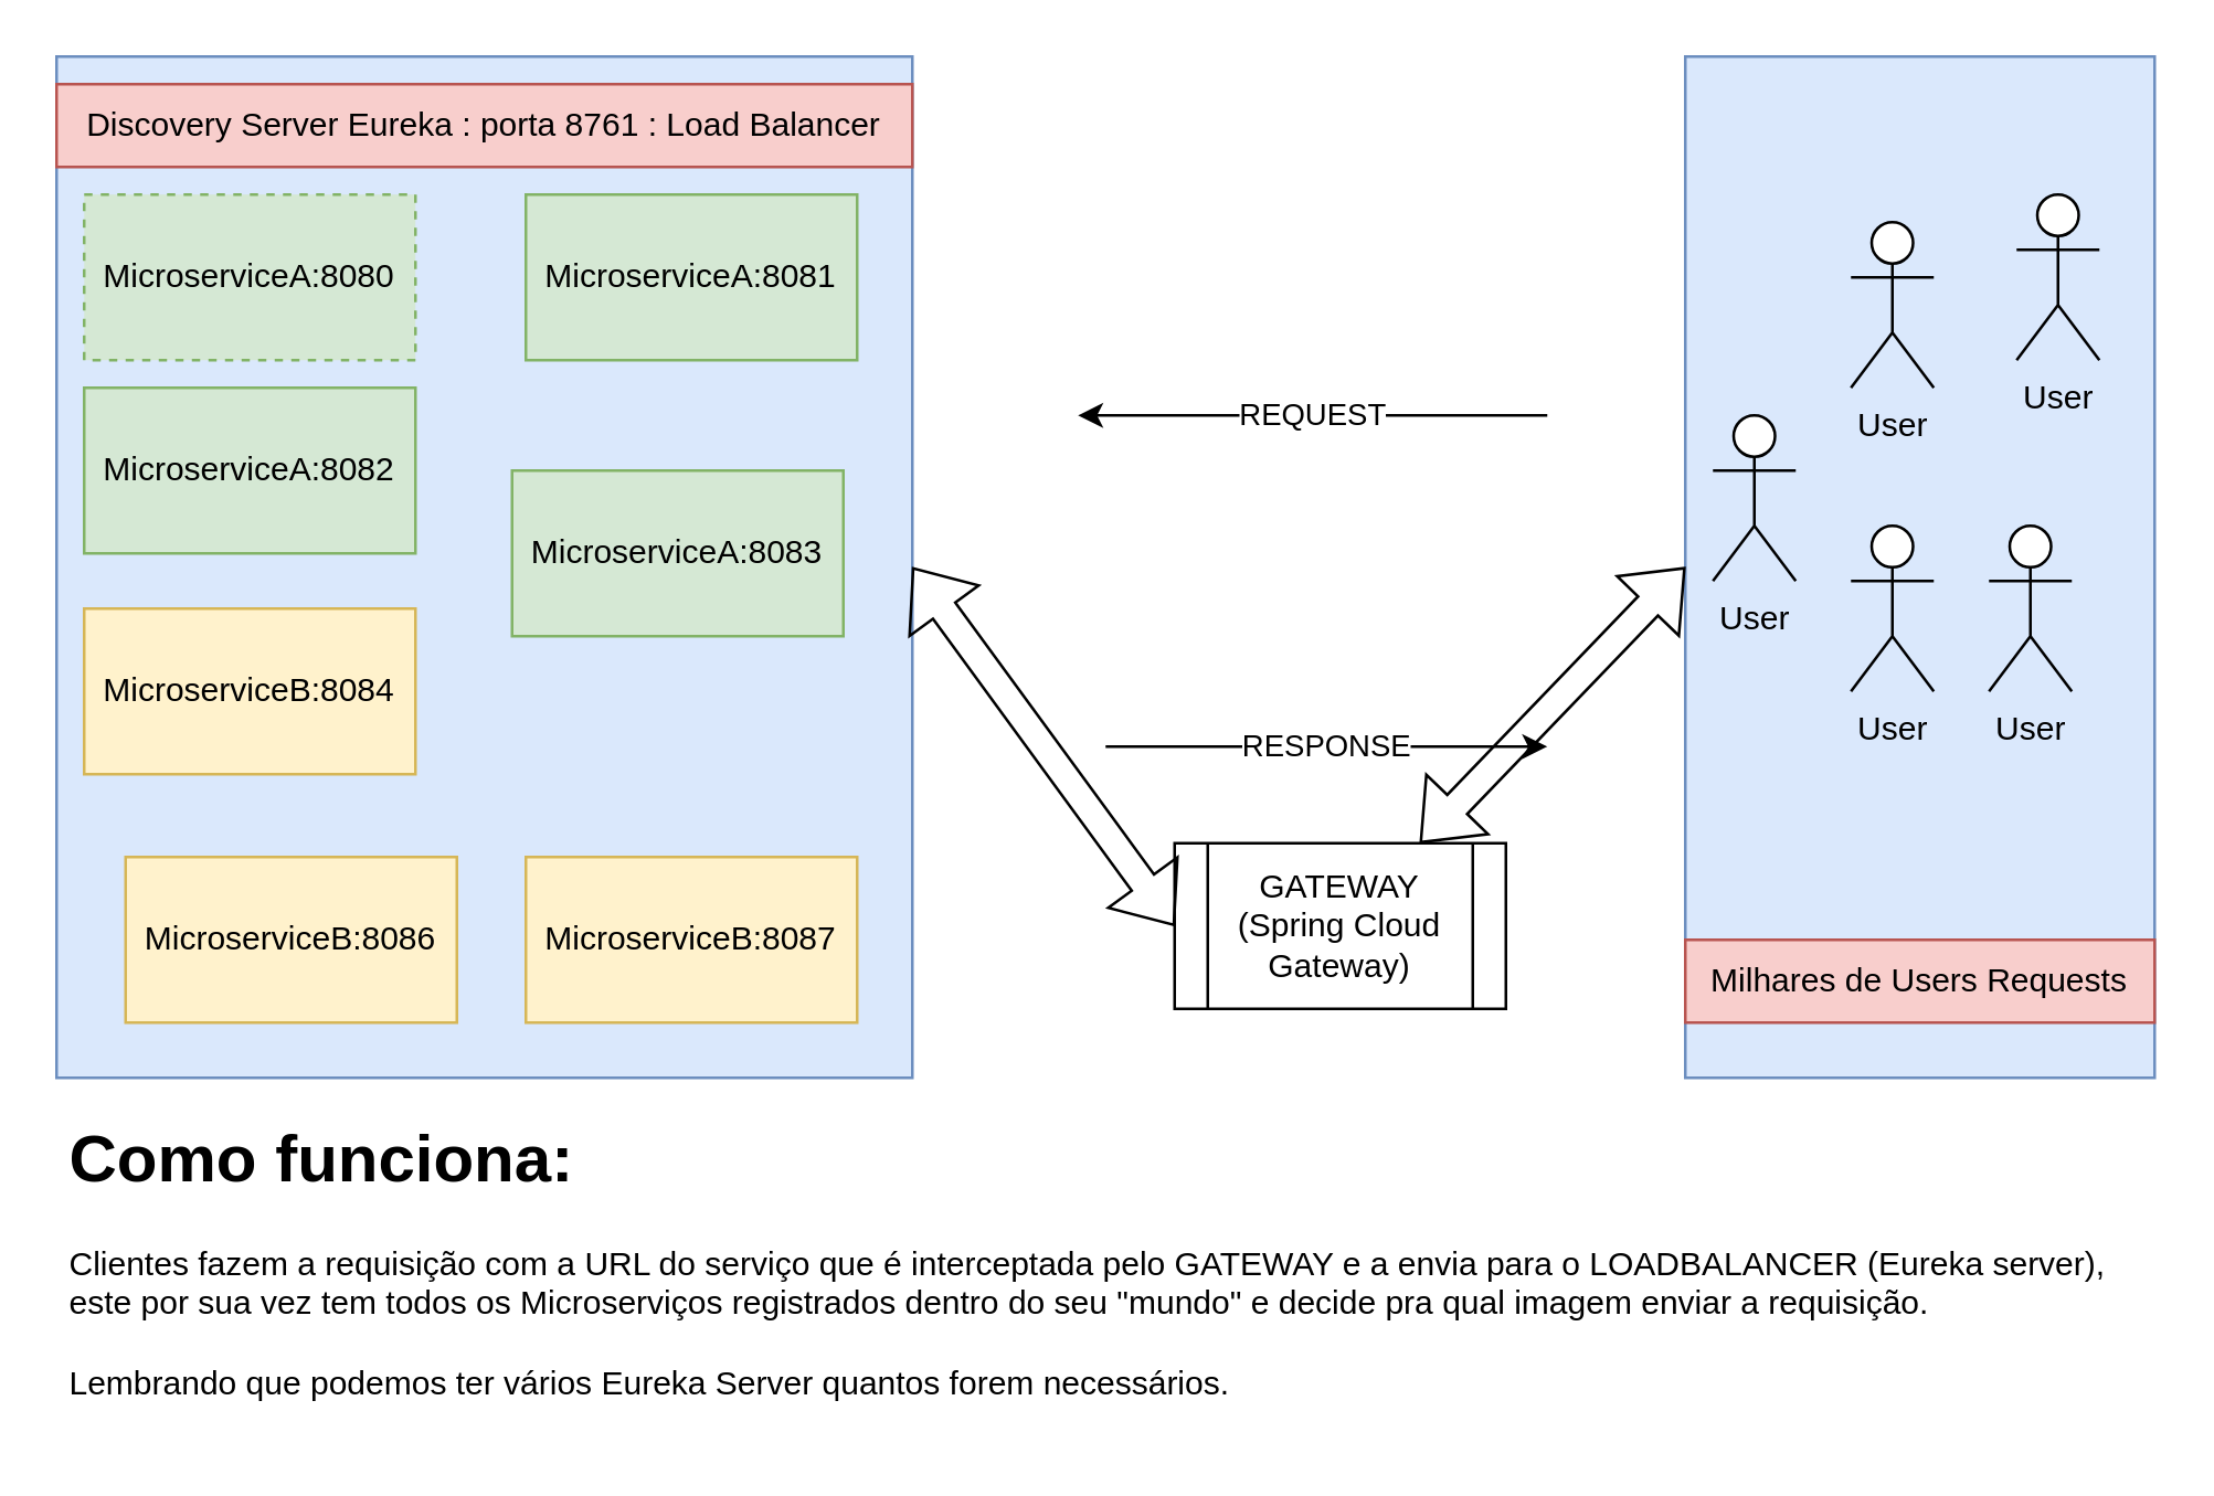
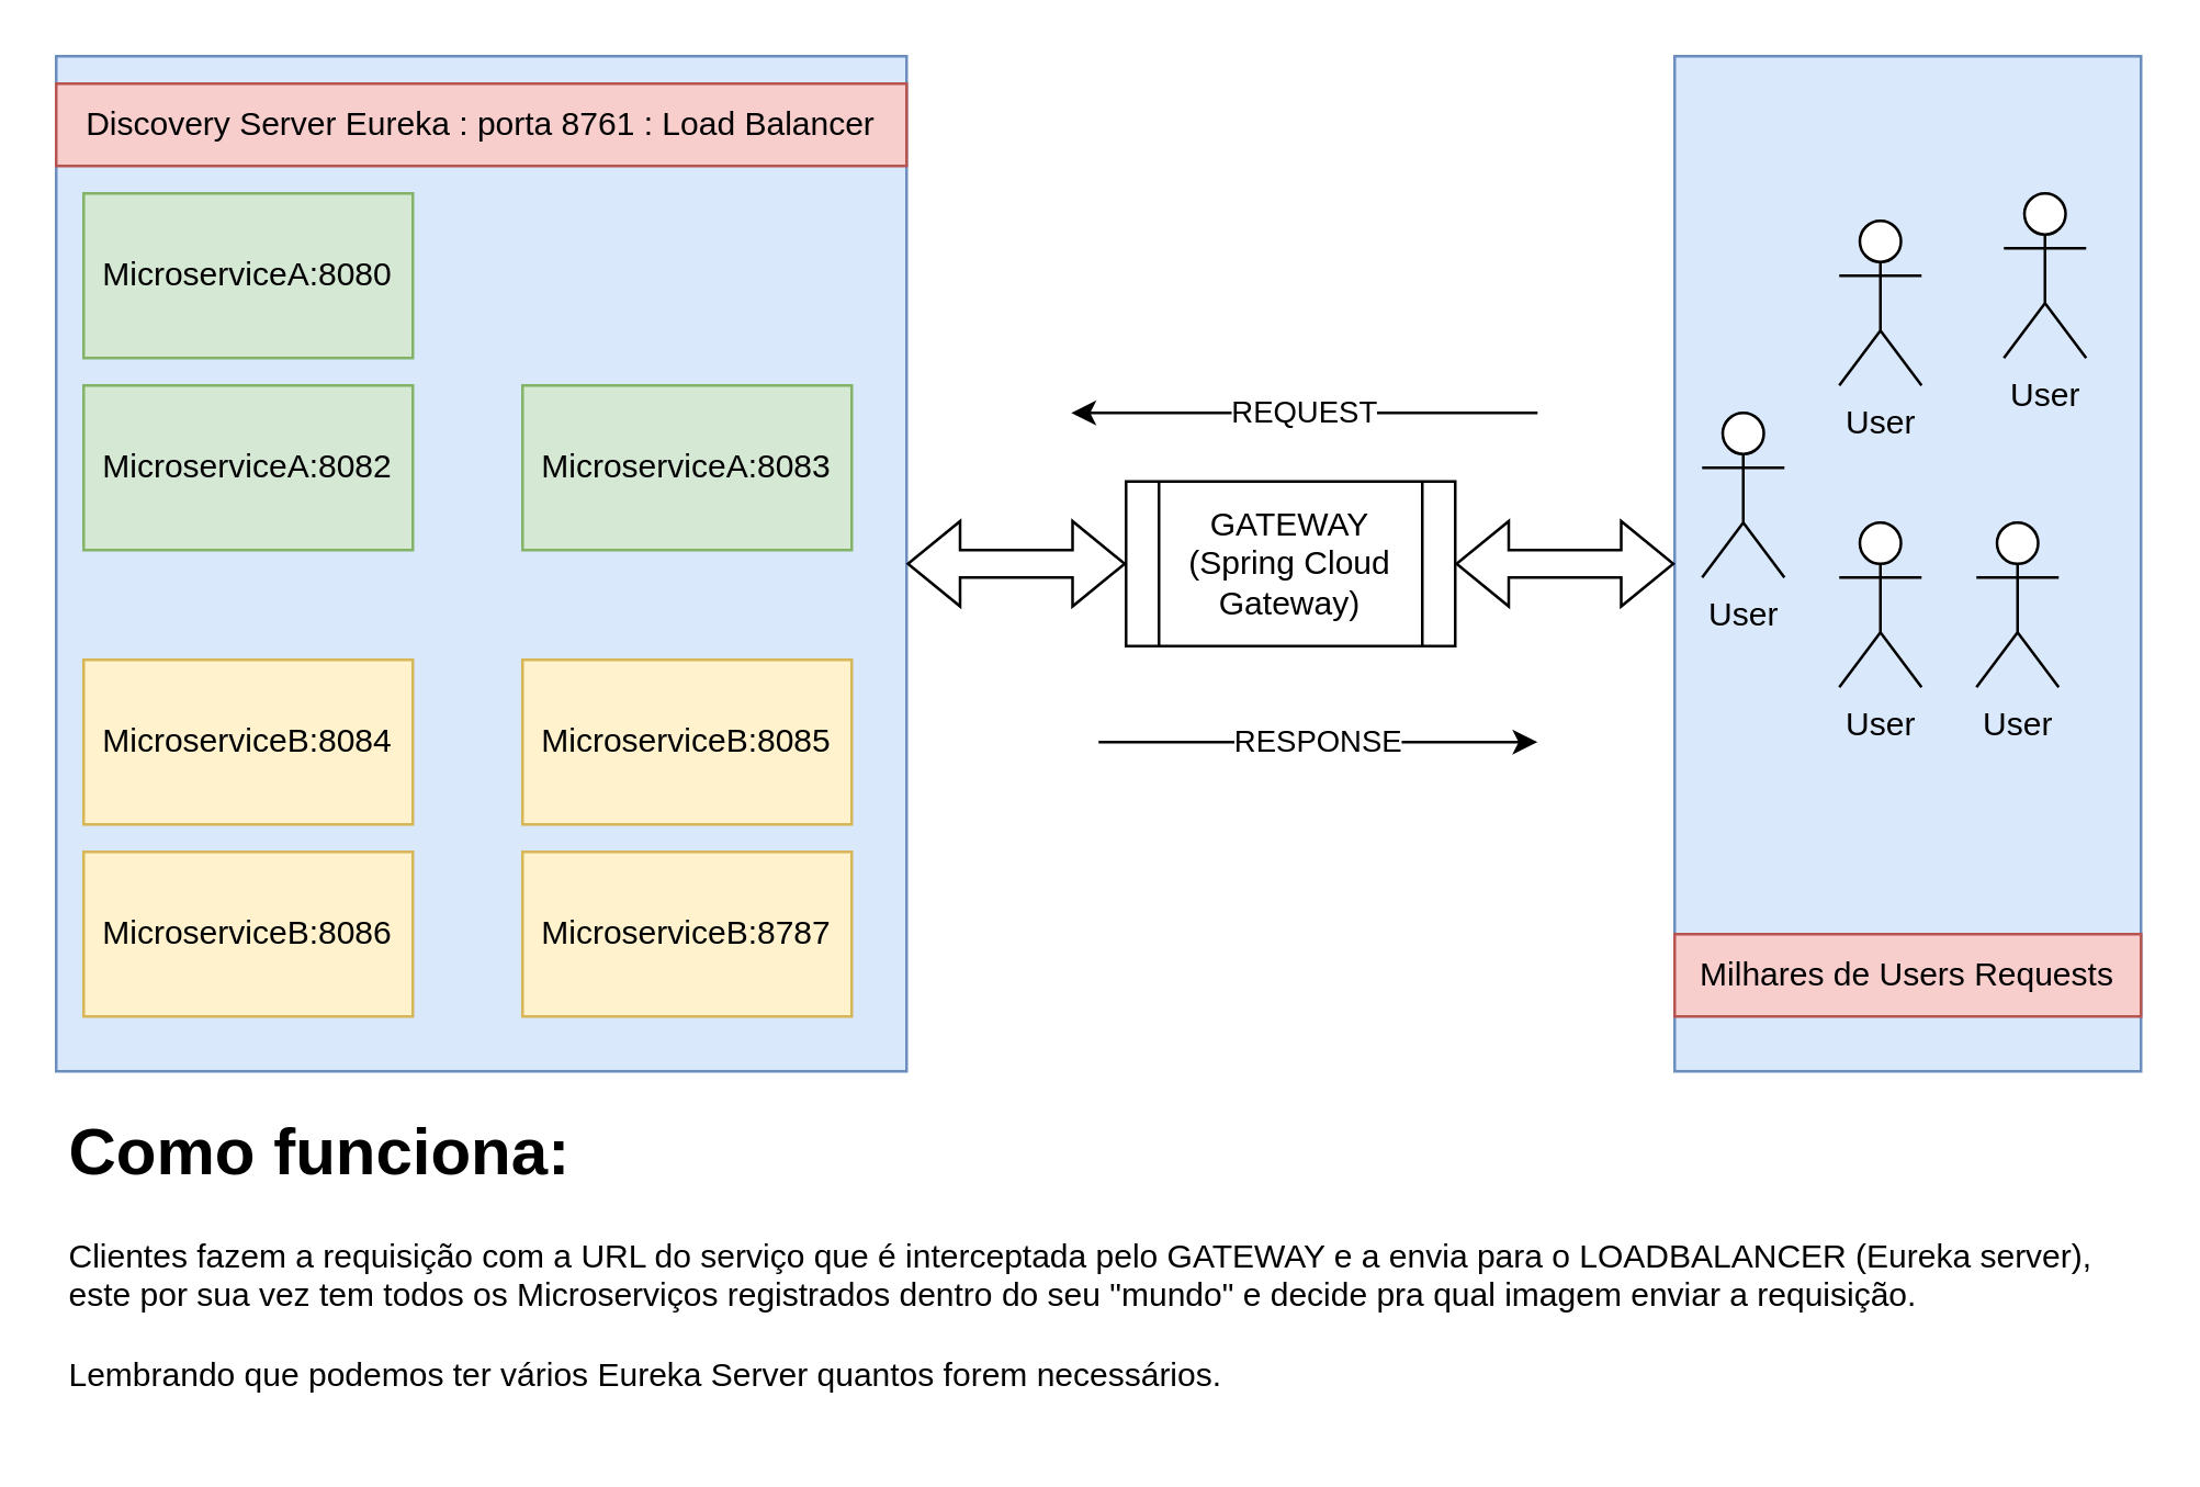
- <mxCell id="5" value="MicroserviceA:8080" style="rounded=0;whiteSpace=wrap;html=1;fillColor=#d5e8d4;strokeColor=#82b366;dashed=1;" vertex="1" parent="1"><mxGeometry x="30" y="70" width="120" height="60" as="geometry" /></mxCell>
+ <mxCell id="5" value="MicroserviceA:8080" style="rounded=0;whiteSpace=wrap;html=1;fillColor=#d5e8d4;strokeColor=#82b366;" vertex="1" parent="1"><mxGeometry x="30" y="70" width="120" height="60" as="geometry" /></mxCell>
- <mxCell id="6" value="MicroserviceA:8081" style="rounded=0;whiteSpace=wrap;html=1;fillColor=#d5e8d4;strokeColor=#82b366;" vertex="1" parent="1"><mxGeometry x="190" y="70" width="120" height="60" as="geometry" /></mxCell>
- <mxCell id="7" value="MicroserviceA:8083" style="rounded=0;whiteSpace=wrap;html=1;fillColor=#d5e8d4;strokeColor=#82b366;" vertex="1" parent="1"><mxGeometry x="185" y="170" width="120" height="60" as="geometry" /></mxCell>
+ <mxCell id="7" value="MicroserviceA:8083" style="rounded=0;whiteSpace=wrap;html=1;fillColor=#d5e8d4;strokeColor=#82b366;" vertex="1" parent="1"><mxGeometry x="190" y="140" width="120" height="60" as="geometry" /></mxCell>
- <mxCell id="15" value="MicroserviceB:8084" style="rounded=0;whiteSpace=wrap;html=1;fillColor=#fff2cc;strokeColor=#d6b656;" vertex="1" parent="1"><mxGeometry x="30" y="220" width="120" height="60" as="geometry" /></mxCell>
+ <mxCell id="15" value="MicroserviceB:8084" style="rounded=0;whiteSpace=wrap;html=1;fillColor=#fff2cc;strokeColor=#d6b656;" vertex="1" parent="1"><mxGeometry x="30" y="240" width="120" height="60" as="geometry" /></mxCell>
+ <mxCell id="16" value="MicroserviceB:8085" style="rounded=0;whiteSpace=wrap;html=1;fillColor=#fff2cc;strokeColor=#d6b656;" vertex="1" parent="1"><mxGeometry x="190" y="240" width="120" height="60" as="geometry" /></mxCell>
- <mxCell id="9" value="GATEWAY (Spring Cloud Gateway)" style="shape=process;whiteSpace=wrap;html=1;backgroundOutline=1;" vertex="1" parent="1"><mxGeometry x="425" y="305" width="120" height="60" as="geometry" /></mxCell>
+ <mxCell id="9" value="GATEWAY (Spring Cloud Gateway)" style="shape=process;whiteSpace=wrap;html=1;backgroundOutline=1;" vertex="1" parent="1"><mxGeometry x="410" y="175" width="120" height="60" as="geometry" /></mxCell>
- <mxCell id="17" value="MicroserviceB:8086" style="rounded=0;whiteSpace=wrap;html=1;fillColor=#fff2cc;strokeColor=#d6b656;" vertex="1" parent="1"><mxGeometry x="45" y="310" width="120" height="60" as="geometry" /></mxCell>
+ <mxCell id="17" value="MicroserviceB:8086" style="rounded=0;whiteSpace=wrap;html=1;fillColor=#fff2cc;strokeColor=#d6b656;" vertex="1" parent="1"><mxGeometry x="30" y="310" width="120" height="60" as="geometry" /></mxCell>
- <mxCell id="18" value="MicroserviceB:8087" style="rounded=0;whiteSpace=wrap;html=1;fillColor=#fff2cc;strokeColor=#d6b656;" vertex="1" parent="1"><mxGeometry x="190" y="310" width="120" height="60" as="geometry" /></mxCell>
+ <mxCell id="18" value="MicroserviceB:8787" style="rounded=0;whiteSpace=wrap;html=1;fillColor=#fff2cc;strokeColor=#d6b656;" vertex="1" parent="1"><mxGeometry x="190" y="310" width="120" height="60" as="geometry" /></mxCell>
